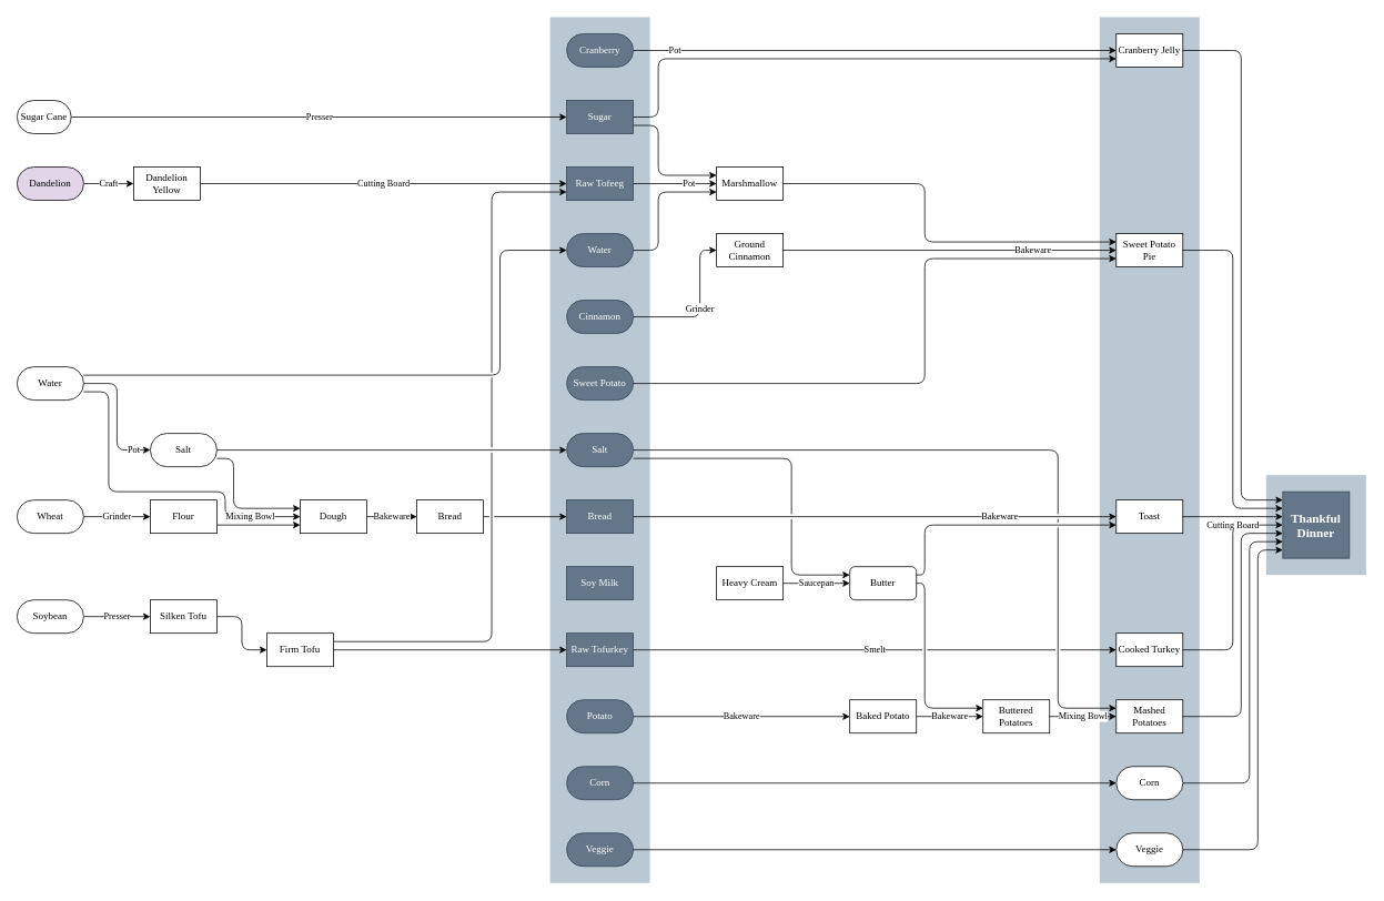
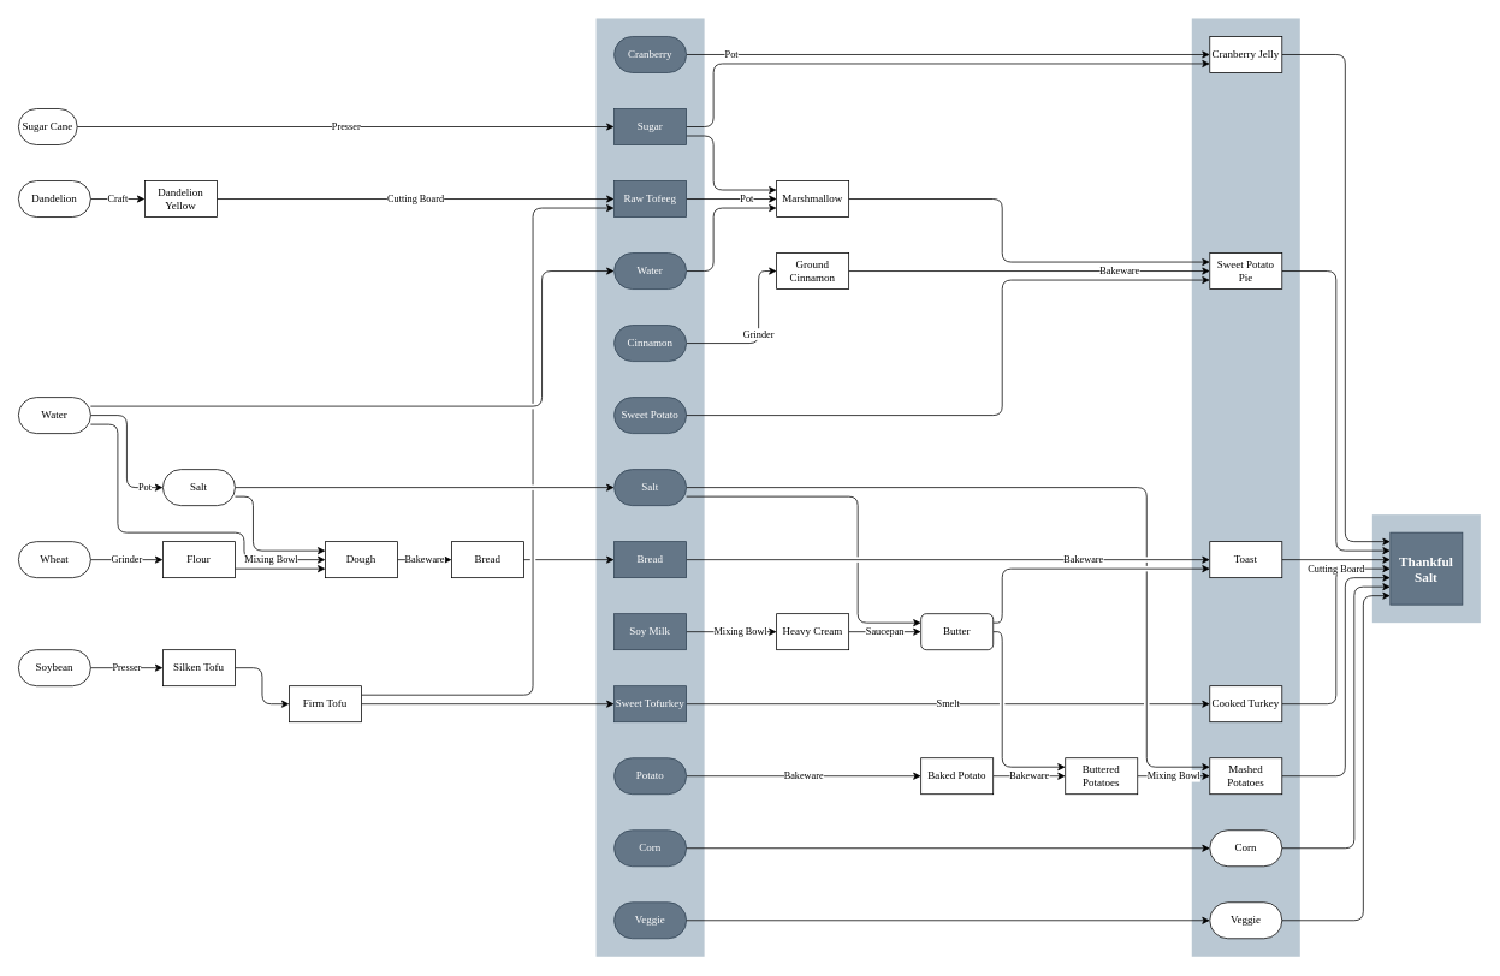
- <mxCell id="20" value="&lt;div&gt;Dandelion&lt;/div&gt;" style="rounded=1;whiteSpace=wrap;html=1;startSize=0;arcSize=50;fontFamily=century gothic;FType=g;fillColor=#e1d5e7;" parent="1" vertex="1"><mxGeometry x="20" y="200" width="80" height="40" as="geometry" /></mxCell>
+ <mxCell id="20" value="&lt;div&gt;Dandelion&lt;/div&gt;" style="rounded=1;whiteSpace=wrap;html=1;startSize=0;arcSize=50;fontFamily=century gothic;FType=g;" parent="1" vertex="1"><mxGeometry x="20" y="200" width="80" height="40" as="geometry" /></mxCell>
- <mxCell id="86" value="Thankful Dinner" style="rounded=0;whiteSpace=wrap;html=1;startSize=0;fillColor=#647687;strokeColor=#314354;fontColor=#ffffff;fontStyle=1;fontSize=15;fontFamily=century gothic;FType=g;" parent="1" vertex="1"><mxGeometry x="1540" y="590" width="80" height="80" as="geometry" /></mxCell>
+ <mxCell id="86" value="Thankful Salt" style="rounded=0;whiteSpace=wrap;html=1;startSize=0;fillColor=#647687;strokeColor=#314354;fontColor=#ffffff;fontStyle=1;fontSize=15;fontFamily=century gothic;FType=g;" parent="1" vertex="1"><mxGeometry x="1540" y="590" width="80" height="80" as="geometry" /></mxCell>
+ <mxCell id="41" value="Mixing Bowl" style="edgeStyle=orthogonalEdgeStyle;rounded=1;orthogonalLoop=1;jettySize=auto;html=1;startSize=0;jumpStyle=gap;fontFamily=century gothic;FType=g;" parent="1" source="42" target="54" edge="1"><mxGeometry x="0.2" relative="1" as="geometry"><mxPoint as="offset" /></mxGeometry></mxCell>
- <mxCell id="75" value="Raw Tofurkey" style="rounded=0;whiteSpace=wrap;html=1;startSize=0;fillColor=#647687;strokeColor=#314354;fontColor=#ffffff;fontFamily=century gothic;FType=g;" parent="1" vertex="1"><mxGeometry x="680" y="760" width="80" height="40" as="geometry" /></mxCell>
+ <mxCell id="75" value="Sweet Tofurkey" style="rounded=0;whiteSpace=wrap;html=1;startSize=0;fillColor=#647687;strokeColor=#314354;fontColor=#ffffff;fontFamily=century gothic;FType=g;" parent="1" vertex="1"><mxGeometry x="680" y="760" width="80" height="40" as="geometry" /></mxCell>
